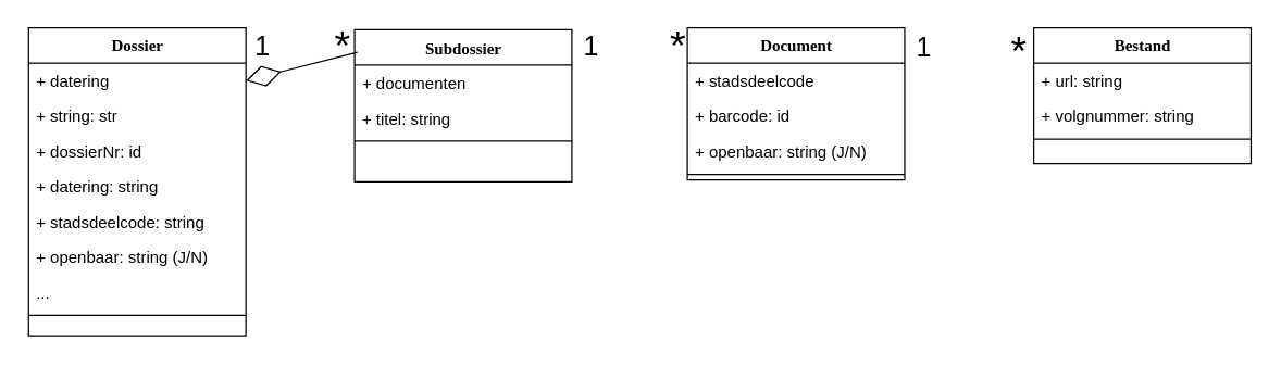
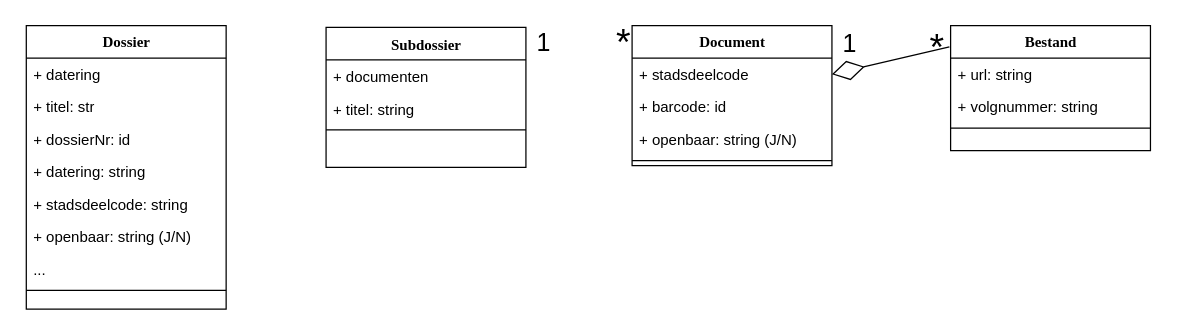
- <mxCell id="20" value="" style="endArrow=diamondThin;endFill=0;endSize=24;html=1;exitX=0.013;exitY=0.147;exitDx=0;exitDy=0;entryX=1;entryY=0.5;entryDx=0;entryDy=0;exitPerimeter=0;" edge="1" parent="1" source="26" target="3"><mxGeometry width="160" relative="1" as="geometry"><mxPoint x="280" y="52.5" as="sourcePoint" /><mxPoint x="290" y="69" as="targetPoint" /></mxGeometry></mxCell>
- <mxCell id="21" value="1" style="text;html=1;resizable=0;points=[];align=center;verticalAlign=middle;labelBackgroundColor=none;fontSize=20;" vertex="1" connectable="0" parent="20"><mxGeometry x="0.681" relative="1" as="geometry"><mxPoint x="-1.5" y="-23.5" as="offset" /></mxGeometry></mxCell>
- <mxCell id="22" value="*" style="text;html=1;resizable=0;points=[];align=center;verticalAlign=middle;labelBackgroundColor=none;fontSize=30;" vertex="1" connectable="0" parent="20"><mxGeometry x="-0.673" y="2" relative="1" as="geometry"><mxPoint x="1" y="-10.5" as="offset" /></mxGeometry></mxCell>
+ <mxCell id="23" value="" style="endArrow=diamondThin;endFill=0;endSize=24;html=1;exitX=-0.006;exitY=0.17;exitDx=0;exitDy=0;entryX=1;entryY=0.5;entryDx=0;entryDy=0;exitPerimeter=0;" edge="1" parent="1" source="16" target="12"><mxGeometry width="160" relative="1" as="geometry"><mxPoint x="310" y="89" as="sourcePoint" /><mxPoint x="210" y="89" as="targetPoint" /></mxGeometry></mxCell>
- <mxCell id="4" value="+ string: str" style="text;html=1;strokeColor=none;fillColor=none;align=left;verticalAlign=top;spacingLeft=4;spacingRight=4;whiteSpace=wrap;overflow=hidden;rotatable=0;points=[[0,0.5],[1,0.5]];portConstraint=eastwest;" parent="2" vertex="1"><mxGeometry y="52" width="160" height="26" as="geometry" /></mxCell>
+ <mxCell id="4" value="+ titel: str" style="text;html=1;strokeColor=none;fillColor=none;align=left;verticalAlign=top;spacingLeft=4;spacingRight=4;whiteSpace=wrap;overflow=hidden;rotatable=0;points=[[0,0.5],[1,0.5]];portConstraint=eastwest;" parent="2" vertex="1"><mxGeometry y="52" width="160" height="26" as="geometry" /></mxCell>
